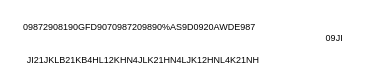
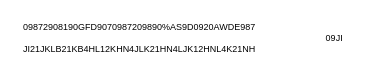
- <mxCell id="4" value="JI21JKLB21KB4HL12KHN4JLK21HN4LJK12HNL4K21NH" style="text;html=1;align=center;verticalAlign=middle;resizable=0;points=[];autosize=1;strokeColor=none;fillColor=none;" vertex="1" parent="1"><mxGeometry x="25" y="65" width="330" height="30" as="geometry" /></mxCell>
+ <mxCell id="4" value="JI21JKLB21KB4HL12KHN4JLK21HN4LJK12HNL4K21NH" style="text;html=1;align=center;verticalAlign=middle;resizable=0;points=[];autosize=1;strokeColor=none;fillColor=none;" vertex="1" parent="1"><mxGeometry x="20" y="50" width="330" height="30" as="geometry" /></mxCell>
